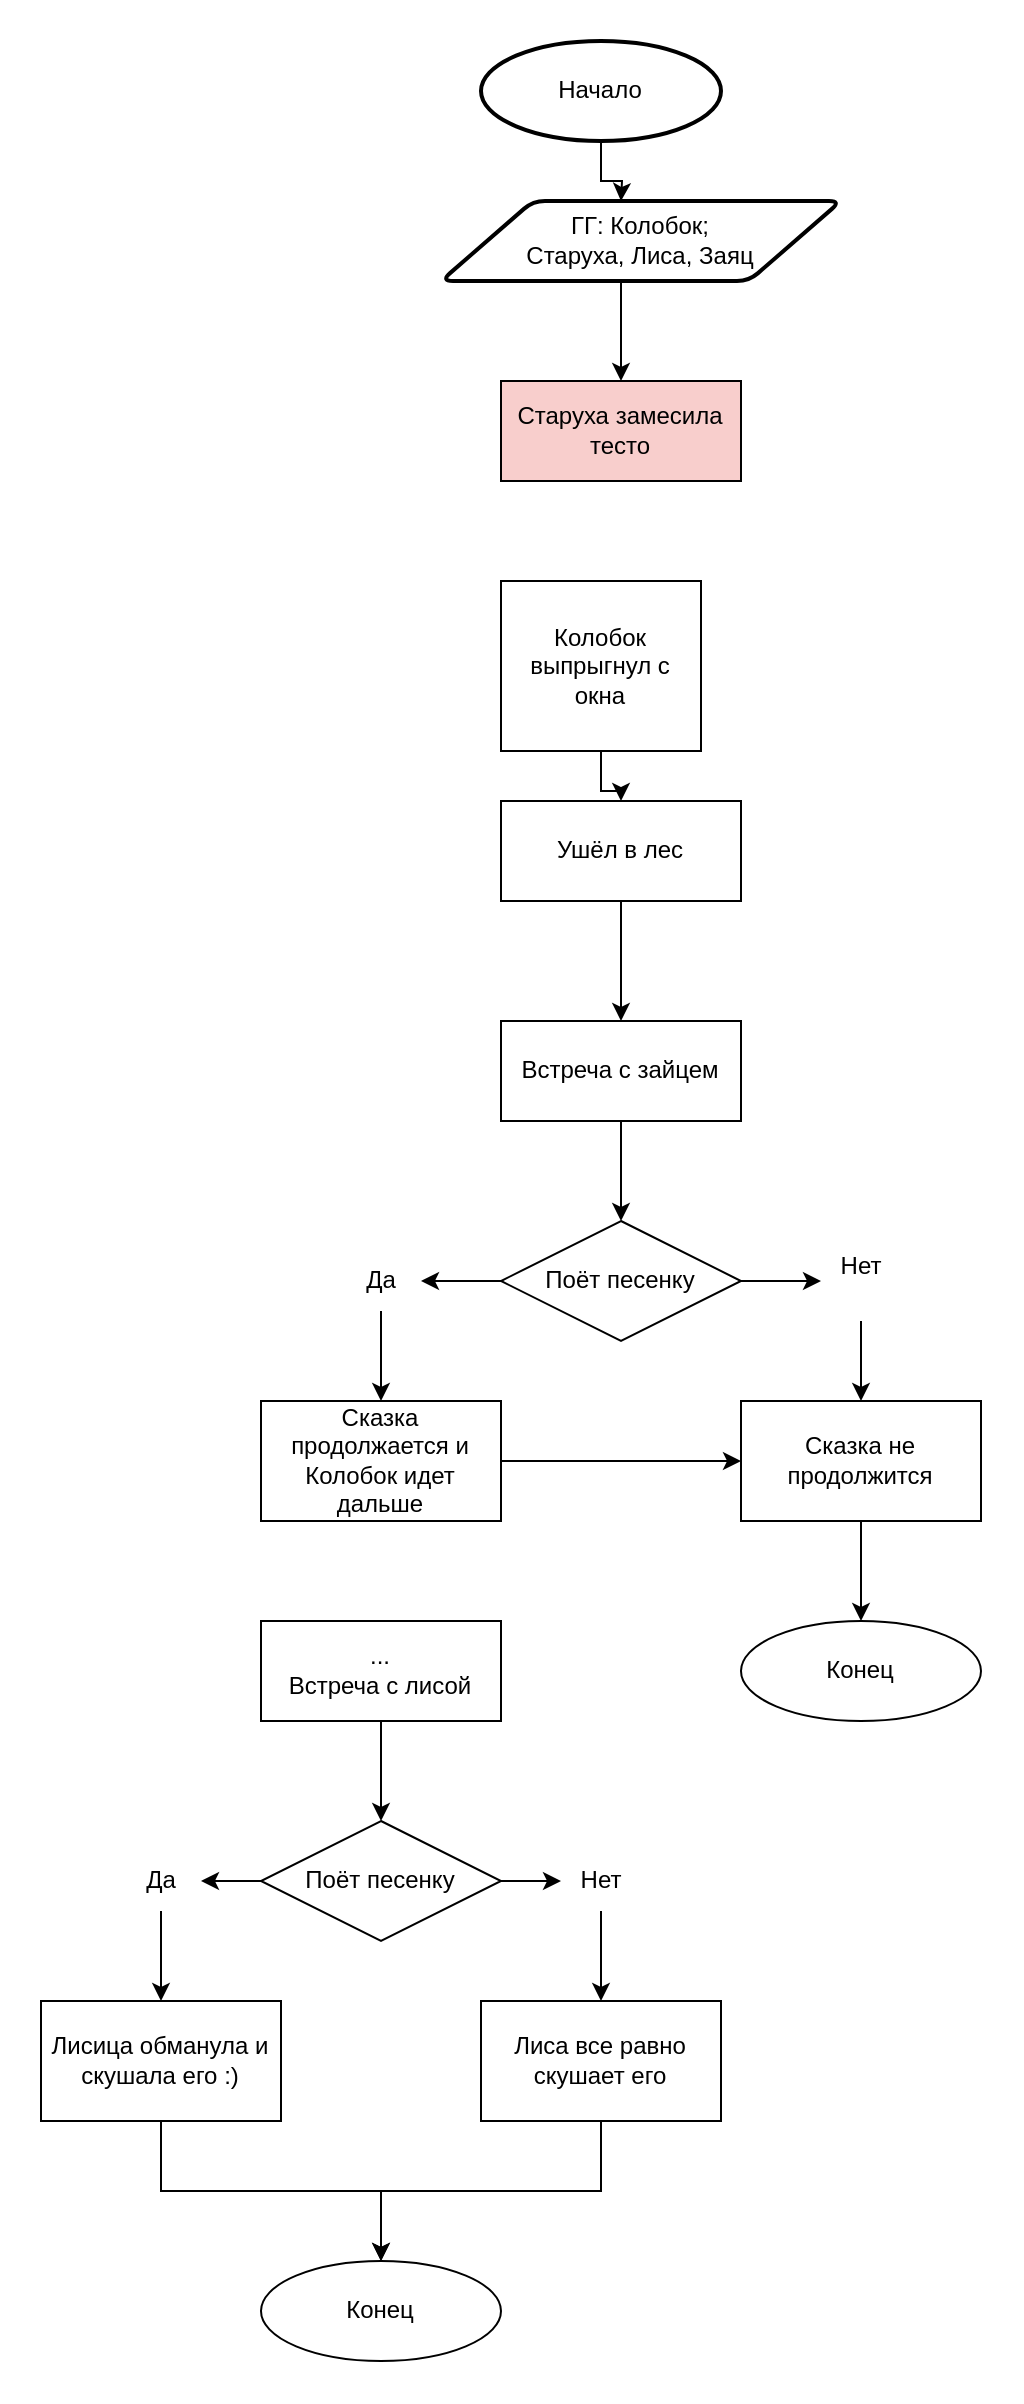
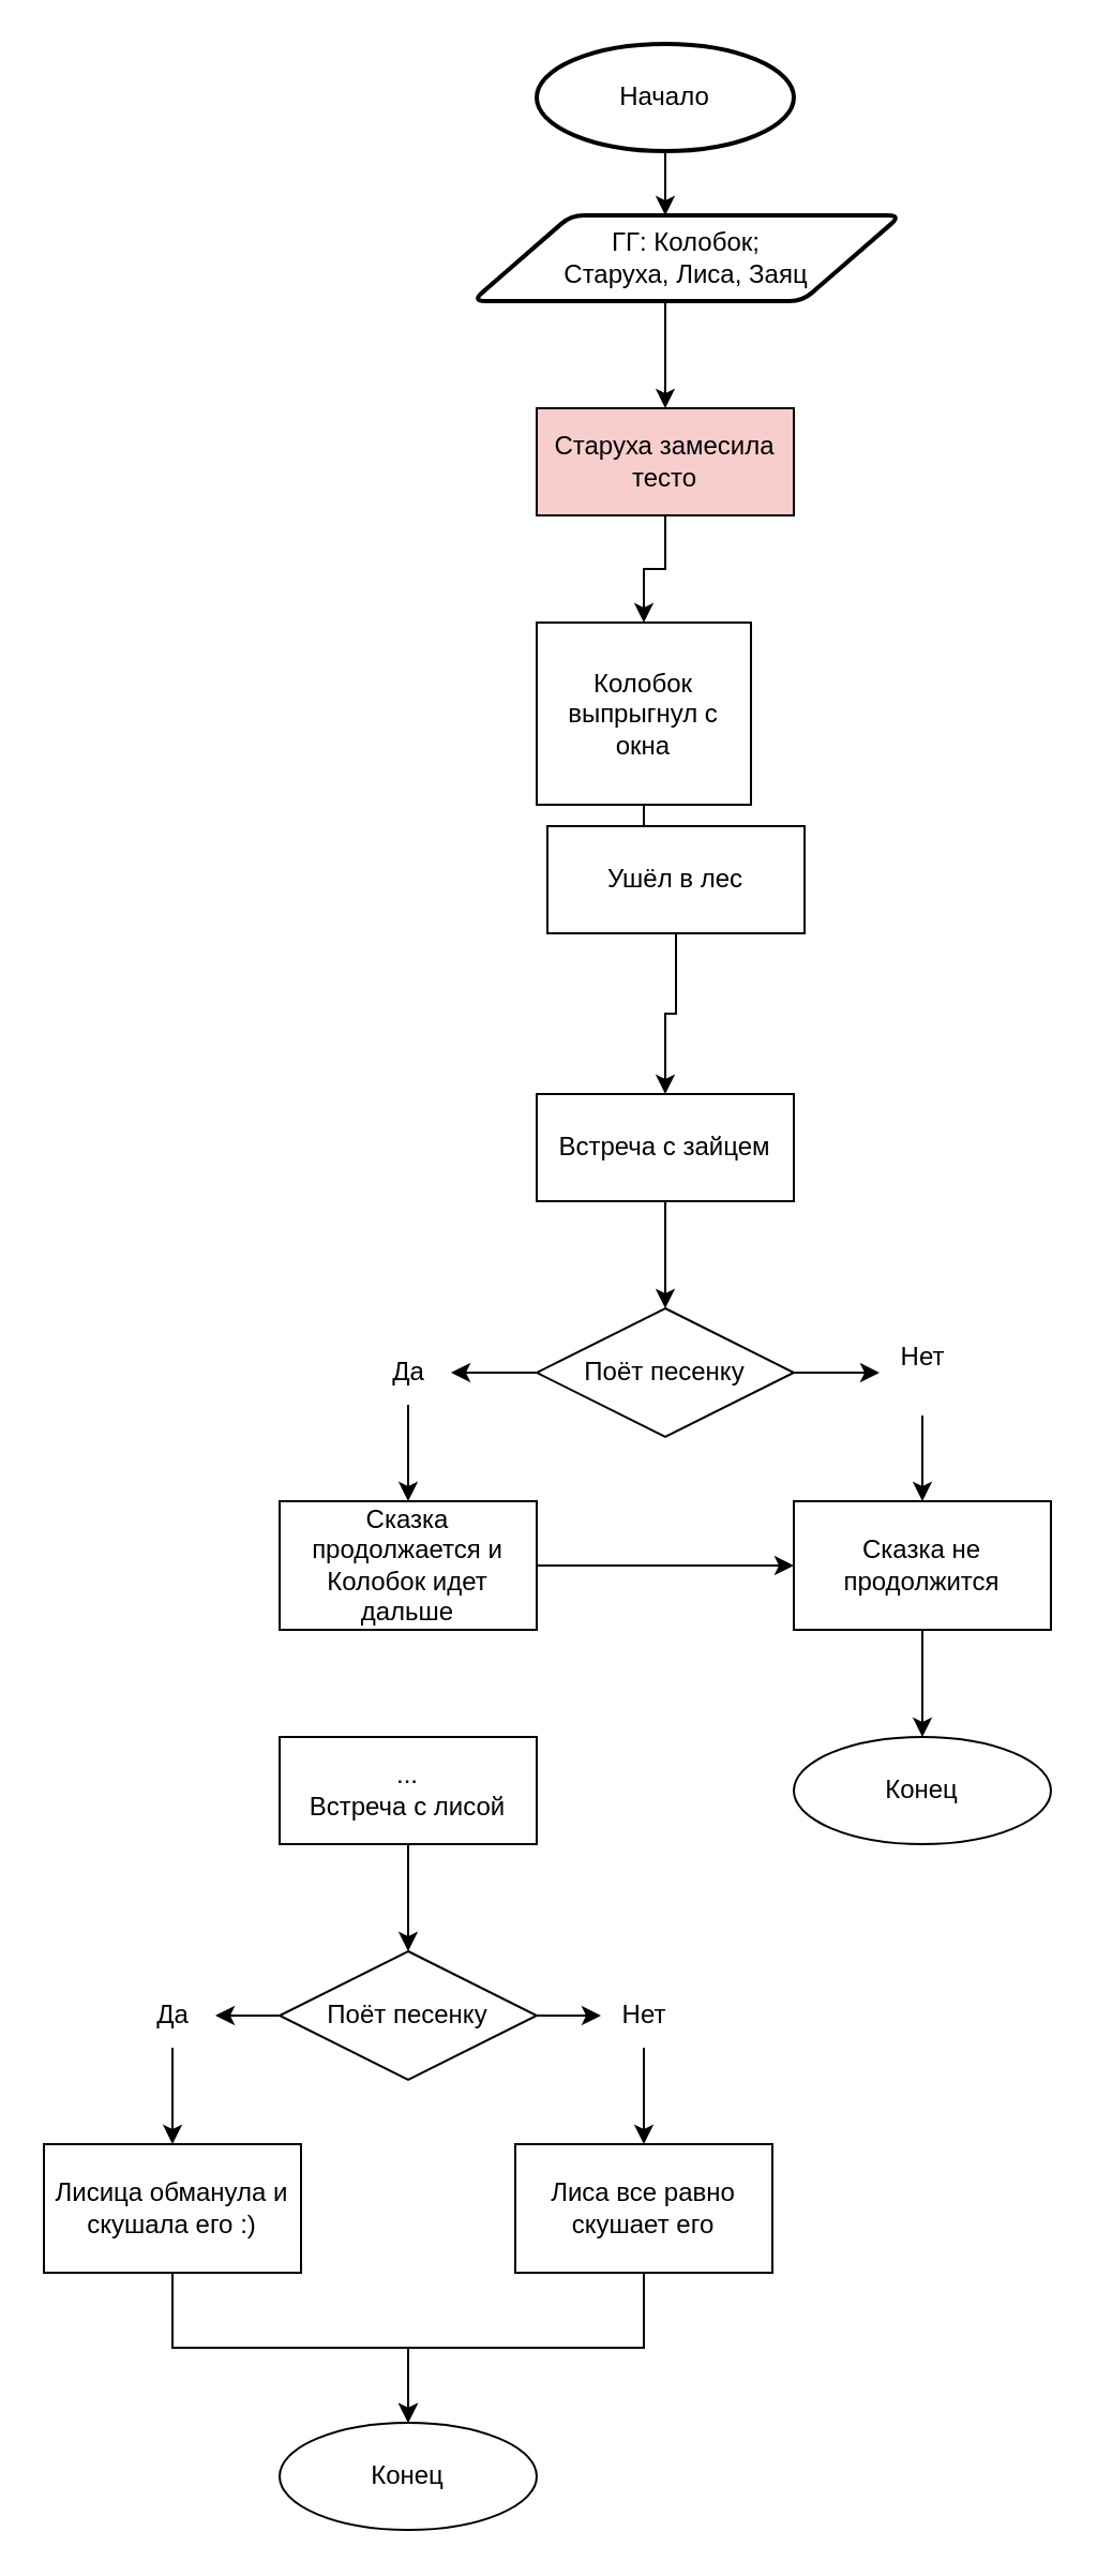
- <mxCell id="4" value="Начало" style="strokeWidth=2;html=1;shape=mxgraph.flowchart.start_1;whiteSpace=wrap;" vertex="1" parent="1"><mxGeometry x="240" y="20" width="120" height="50" as="geometry" /></mxCell>
+ <mxCell id="4" value="Начало" style="strokeWidth=2;html=1;shape=mxgraph.flowchart.start_1;whiteSpace=wrap;" vertex="1" parent="1"><mxGeometry x="250" width="120" height="50" as="geometry" y="20" /></mxCell>
+ <mxCell id="6" value="" style="edgeStyle=orthogonalEdgeStyle;rounded=0;orthogonalLoop=1;jettySize=auto;html=1;" edge="1" parent="1" source="7" target="9"><mxGeometry relative="1" as="geometry" /></mxCell>
- <mxCell id="13" value="Ушёл в лес" style="rounded=0;whiteSpace=wrap;html=1;" vertex="1" parent="1"><mxGeometry x="250" y="400" width="120" height="50" as="geometry" /></mxCell>
+ <mxCell id="13" value="Ушёл в лес" style="rounded=0;whiteSpace=wrap;html=1;" vertex="1" parent="1"><mxGeometry x="255" y="385" width="120" height="50" as="geometry" /></mxCell>
